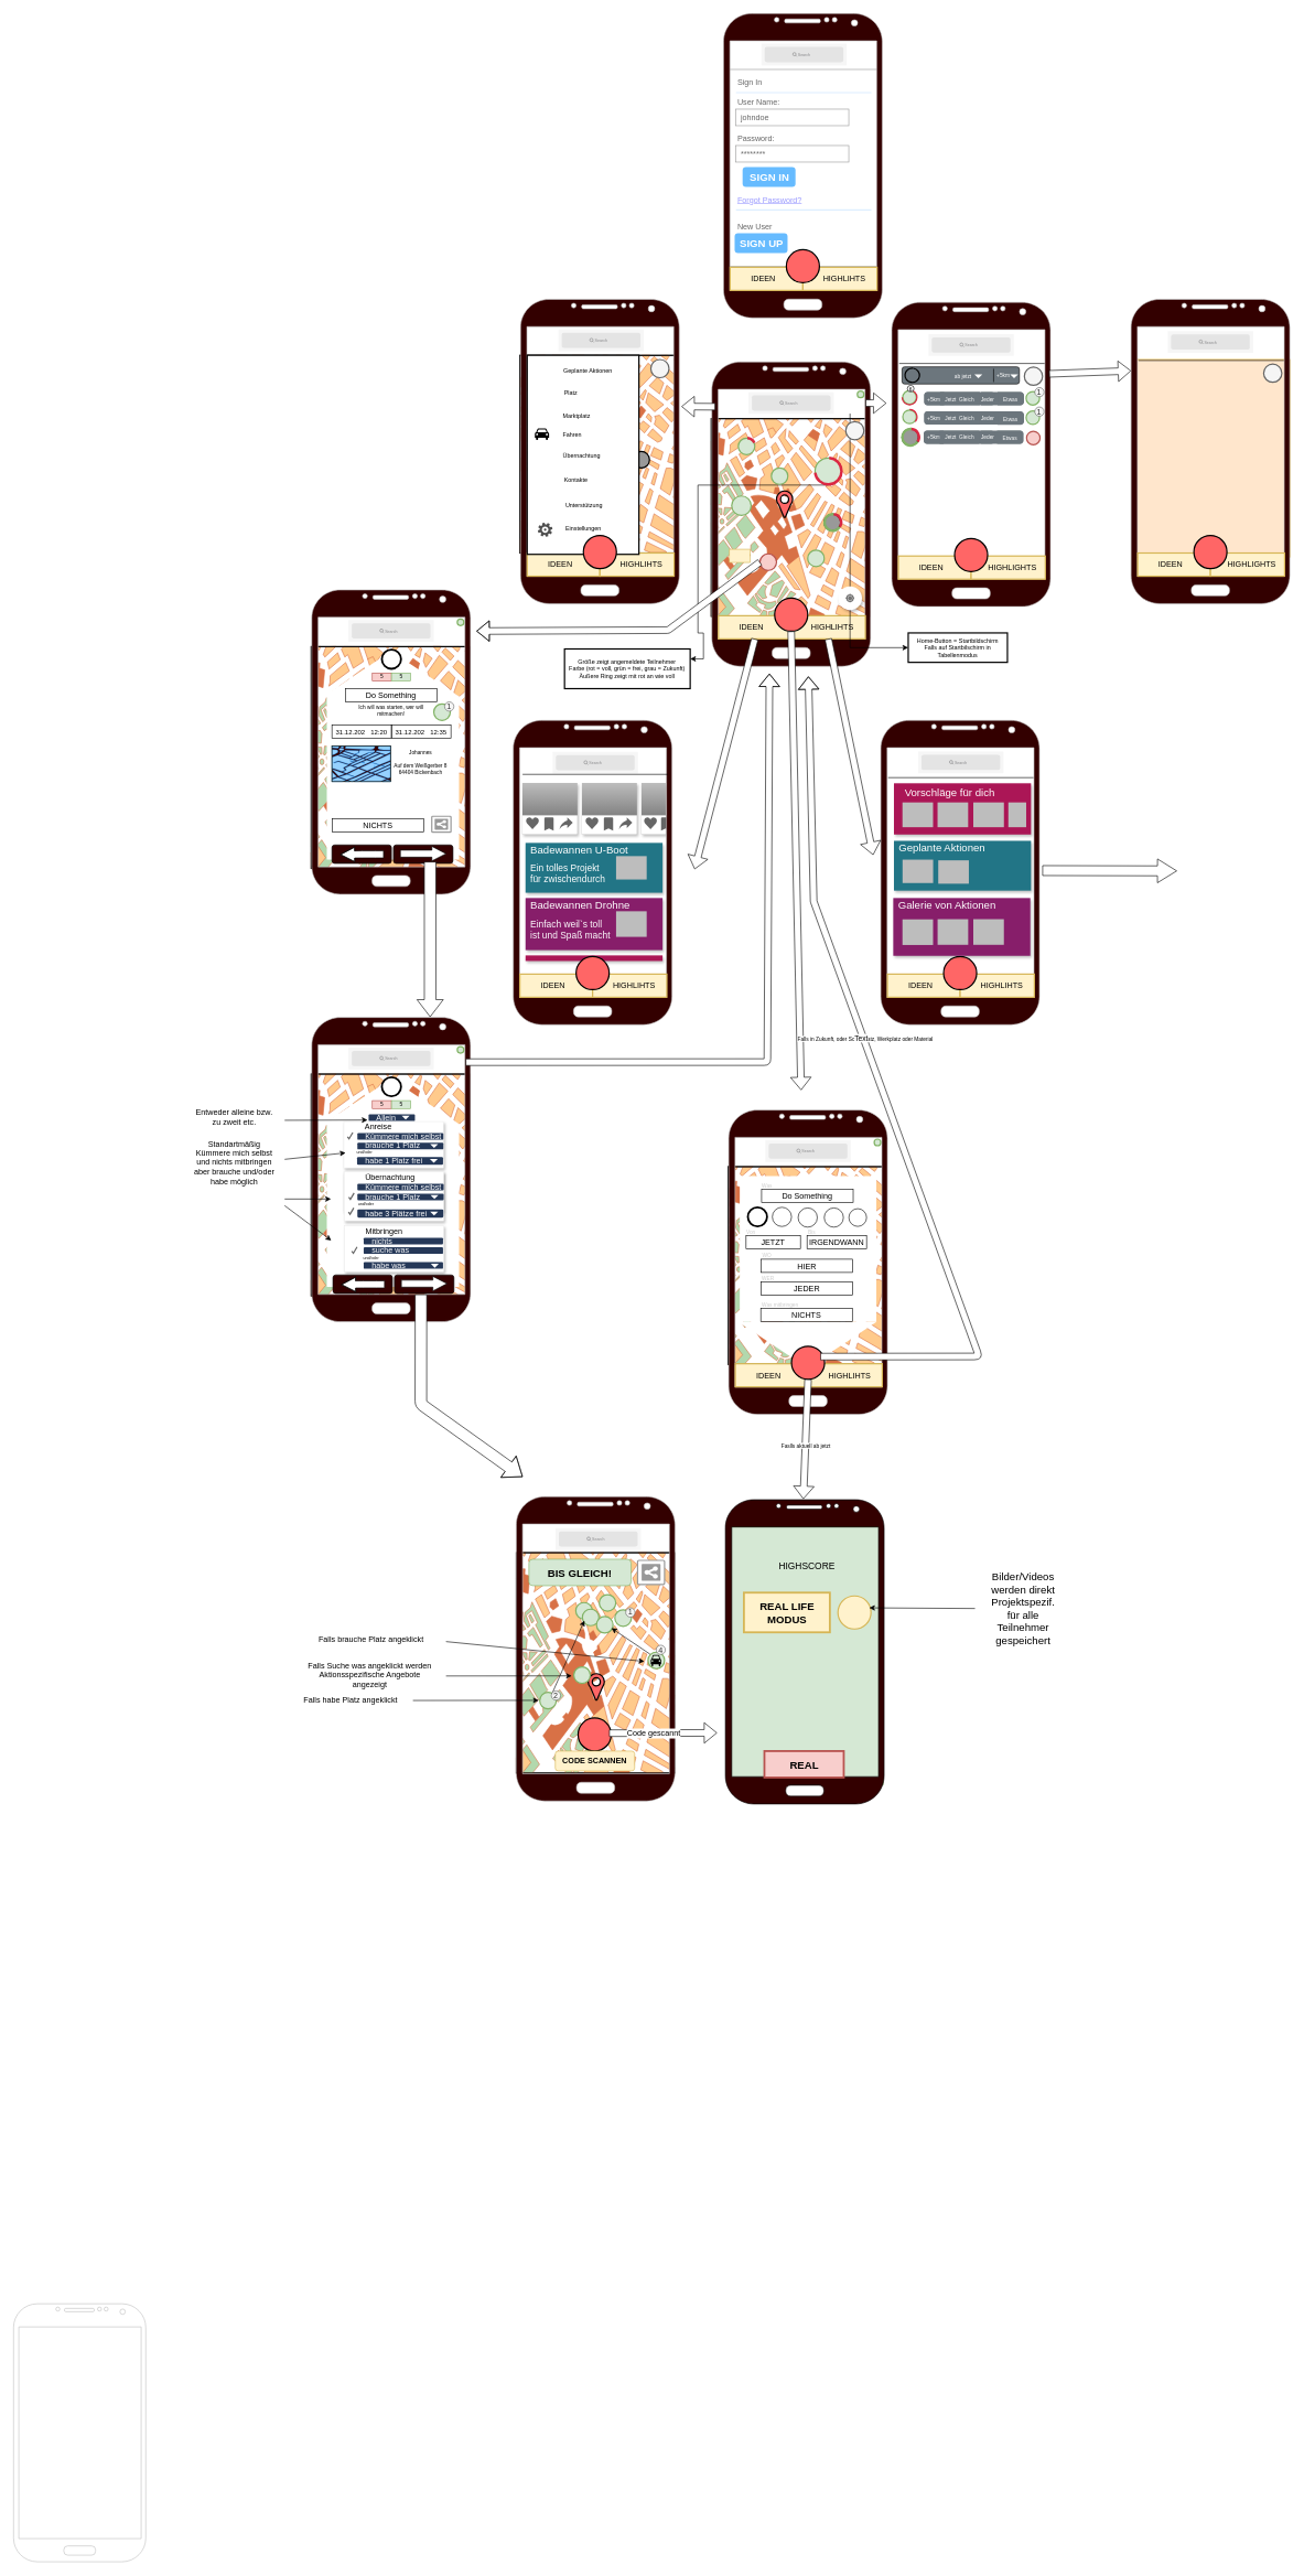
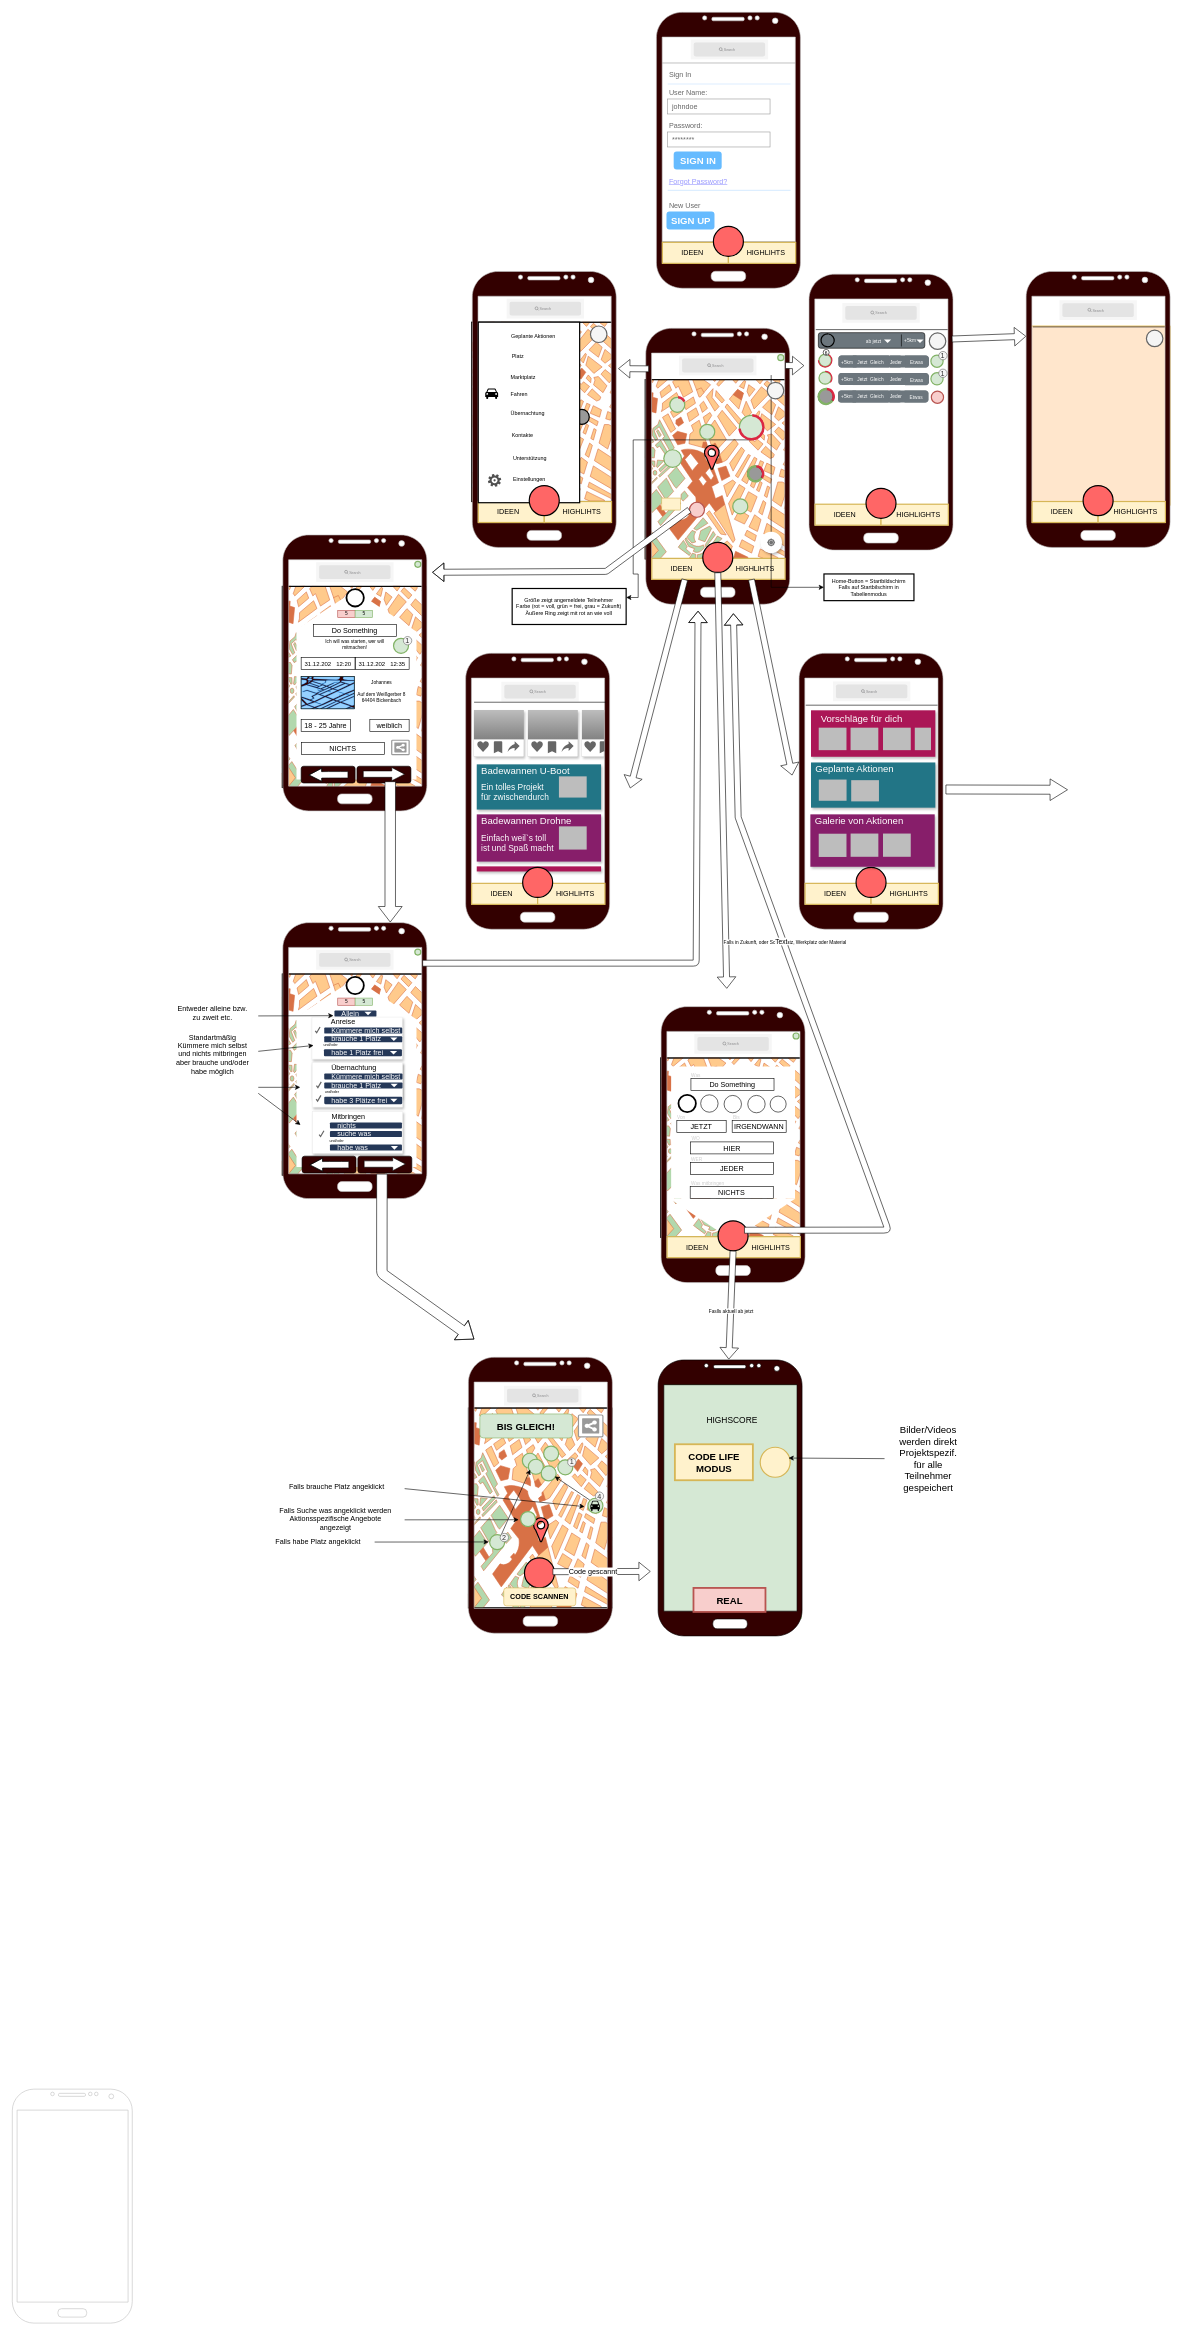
+ <mxCell id="215" value="18 - 25 Jahre" style="text;fontSize=12;verticalAlign=middle;fillColor=none;strokeColor=#000000;align=center;" parent="1" vertex="1"><mxGeometry x="501.5" y="1199" width="82" height="20" as="geometry" /></mxCell>
+ <mxCell id="226" value="weiblich" style="text;fontSize=12;verticalAlign=middle;fillColor=none;strokeColor=#000000;align=center;" parent="1" vertex="1"><mxGeometry x="615.99" y="1199" width="65.51" height="20" as="geometry" /></mxCell>
- <mxCell id="199" value="&lt;div style=&quot;font-size: 16px&quot;&gt;&lt;b&gt;&lt;font style=&quot;font-size: 16px&quot;&gt;REAL LIFE&lt;/font&gt;&lt;/b&gt;&lt;/div&gt;&lt;div style=&quot;font-size: 16px&quot;&gt;&lt;b&gt;&lt;font style=&quot;font-size: 16px&quot;&gt;MODUS&lt;br&gt;&lt;/font&gt;&lt;/b&gt;&lt;/div&gt;" style="rounded=0;whiteSpace=wrap;html=1;fontSize=8;strokeColor=#d6b656;strokeWidth=3;fillColor=#fff2cc;align=center;" parent="1" vertex="1"><mxGeometry x="1124.5" y="2407" width="130" height="60" as="geometry" /></mxCell>
+ <mxCell id="199" value="&lt;div style=&quot;font-size: 16px&quot;&gt;&lt;b&gt;&lt;font style=&quot;font-size: 16px&quot;&gt;CODE LIFE&lt;/font&gt;&lt;/b&gt;&lt;/div&gt;&lt;div style=&quot;font-size: 16px&quot;&gt;&lt;b&gt;&lt;font style=&quot;font-size: 16px&quot;&gt;MODUS&lt;br&gt;&lt;/font&gt;&lt;/b&gt;&lt;/div&gt;" style="rounded=0;whiteSpace=wrap;html=1;fontSize=8;strokeColor=#d6b656;strokeWidth=3;fillColor=#fff2cc;align=center;" parent="1" vertex="1"><mxGeometry x="1124.5" y="2407" width="130" height="60" as="geometry" /></mxCell>
